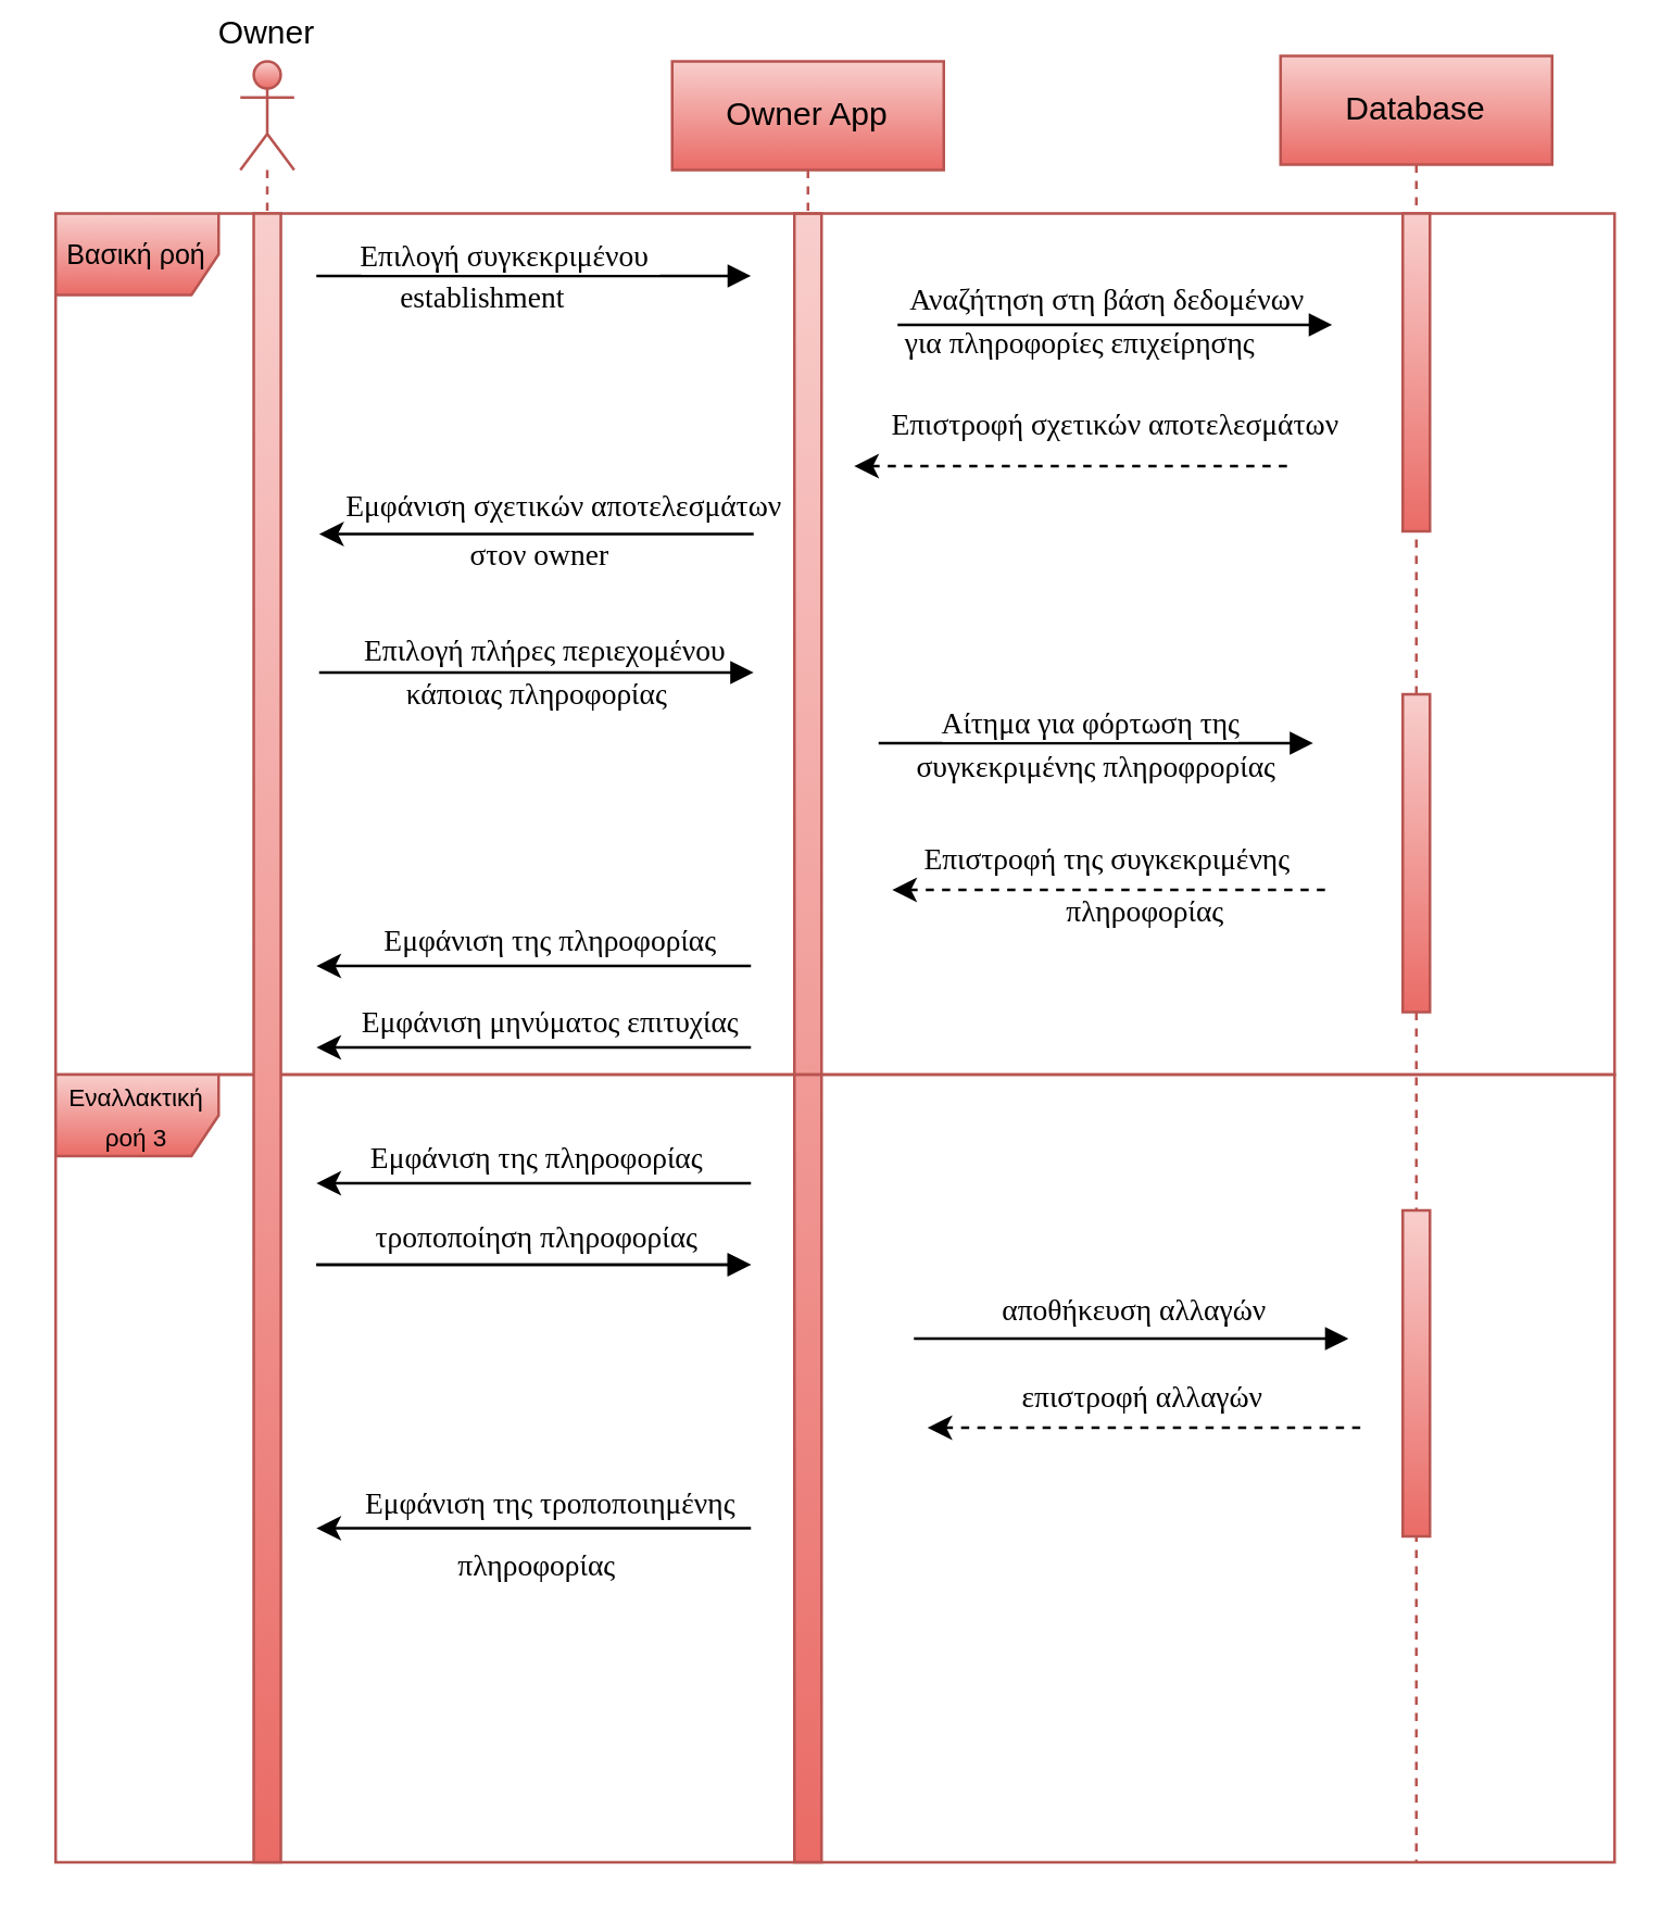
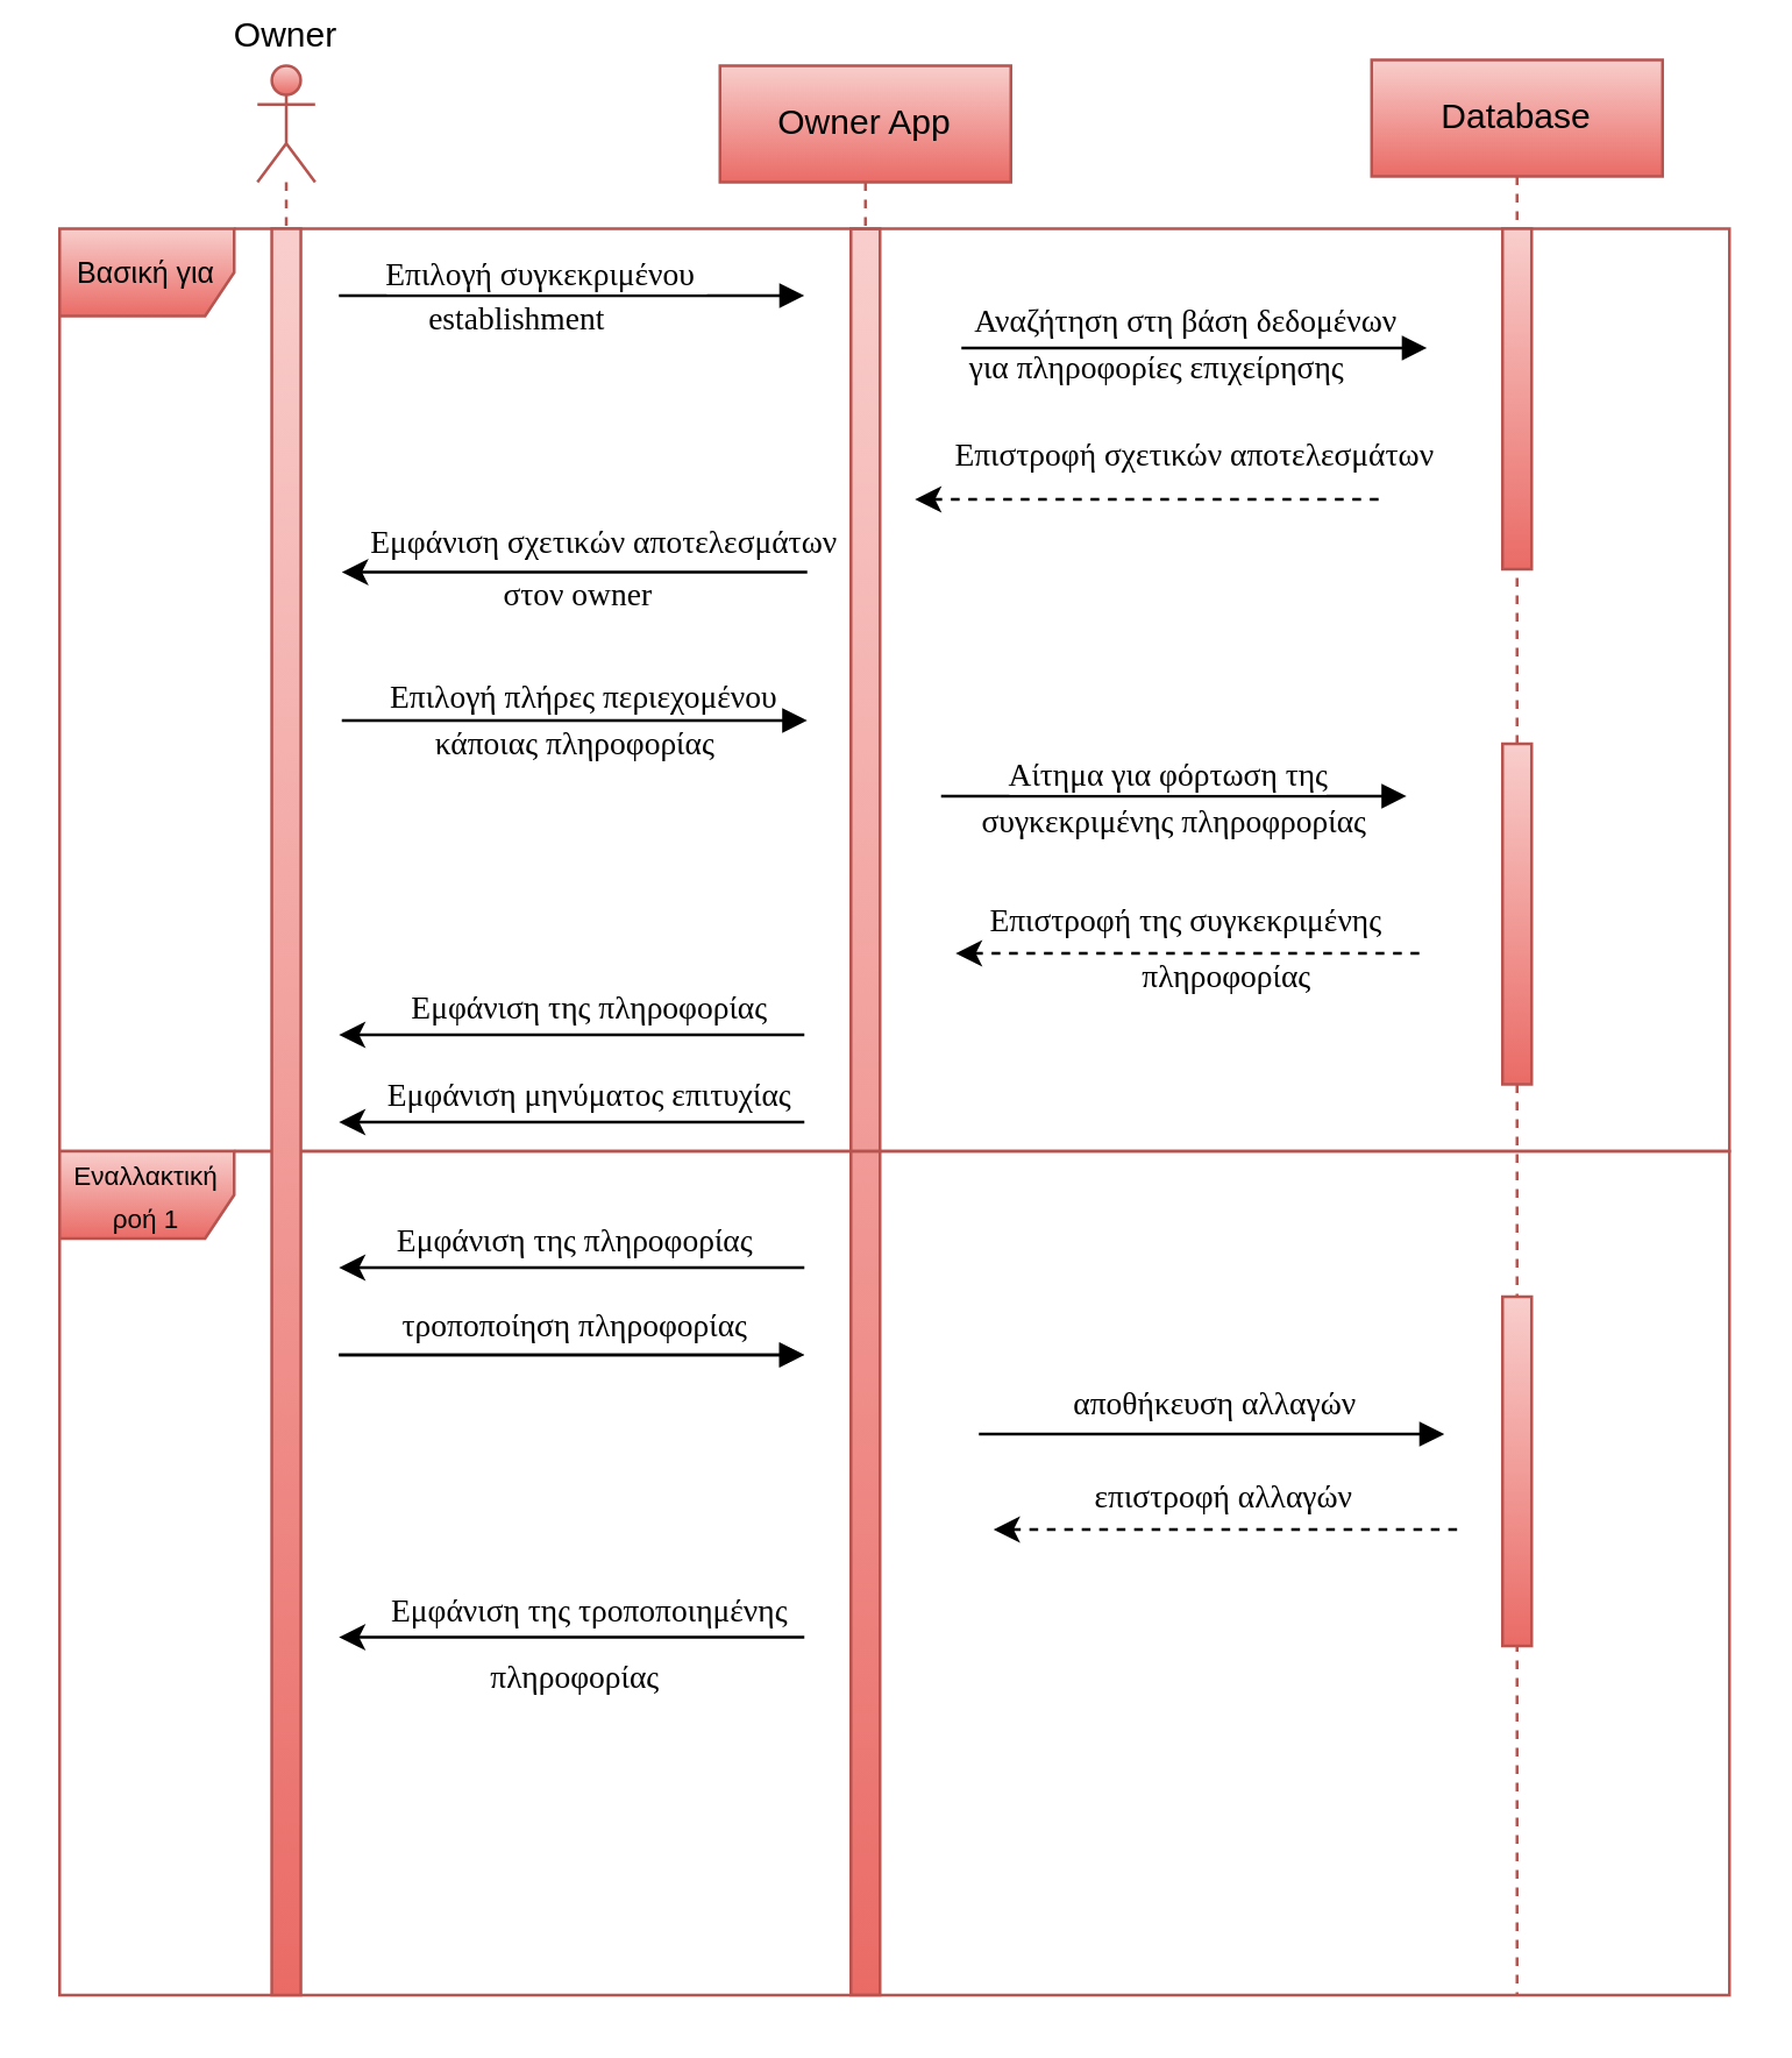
- <mxCell id="28" value="&lt;font style=&quot;font-size: 10px;&quot;&gt;Βασική ροή&lt;/font&gt;" style="shape=umlFrame;whiteSpace=wrap;html=1;pointerEvents=0;fillColor=#f8cecc;gradientColor=#ea6b66;strokeColor=#b85450;" vertex="1" parent="1"><mxGeometry x="20" y="78" width="574" height="317" as="geometry" /></mxCell>
+ <mxCell id="28" value="&lt;font style=&quot;font-size: 10px;&quot;&gt;Βασική για&lt;/font&gt;" style="shape=umlFrame;whiteSpace=wrap;html=1;pointerEvents=0;fillColor=#f8cecc;gradientColor=#ea6b66;strokeColor=#b85450;" vertex="1" parent="1"><mxGeometry x="20" y="78" width="574" height="317" as="geometry" /></mxCell>
- <mxCell id="29" value="&lt;font style=&quot;font-size: 9px;&quot;&gt;Εναλλακτική ροή 3&lt;/font&gt;" style="shape=umlFrame;whiteSpace=wrap;html=1;pointerEvents=0;fontFamily=Helvetica;fontSize=12;strokeColor=#b85450;align=center;verticalAlign=middle;fontColor=default;fillColor=#f8cecc;gradientColor=#ea6b66;" vertex="1" parent="1"><mxGeometry x="20" y="395" width="574" height="290" as="geometry" /></mxCell>
+ <mxCell id="29" value="&lt;font style=&quot;font-size: 9px;&quot;&gt;Εναλλακτική ροή 1&lt;/font&gt;" style="shape=umlFrame;whiteSpace=wrap;html=1;pointerEvents=0;fontFamily=Helvetica;fontSize=12;strokeColor=#b85450;align=center;verticalAlign=middle;fontColor=default;fillColor=#f8cecc;gradientColor=#ea6b66;" vertex="1" parent="1"><mxGeometry x="20" y="395" width="574" height="290" as="geometry" /></mxCell>
